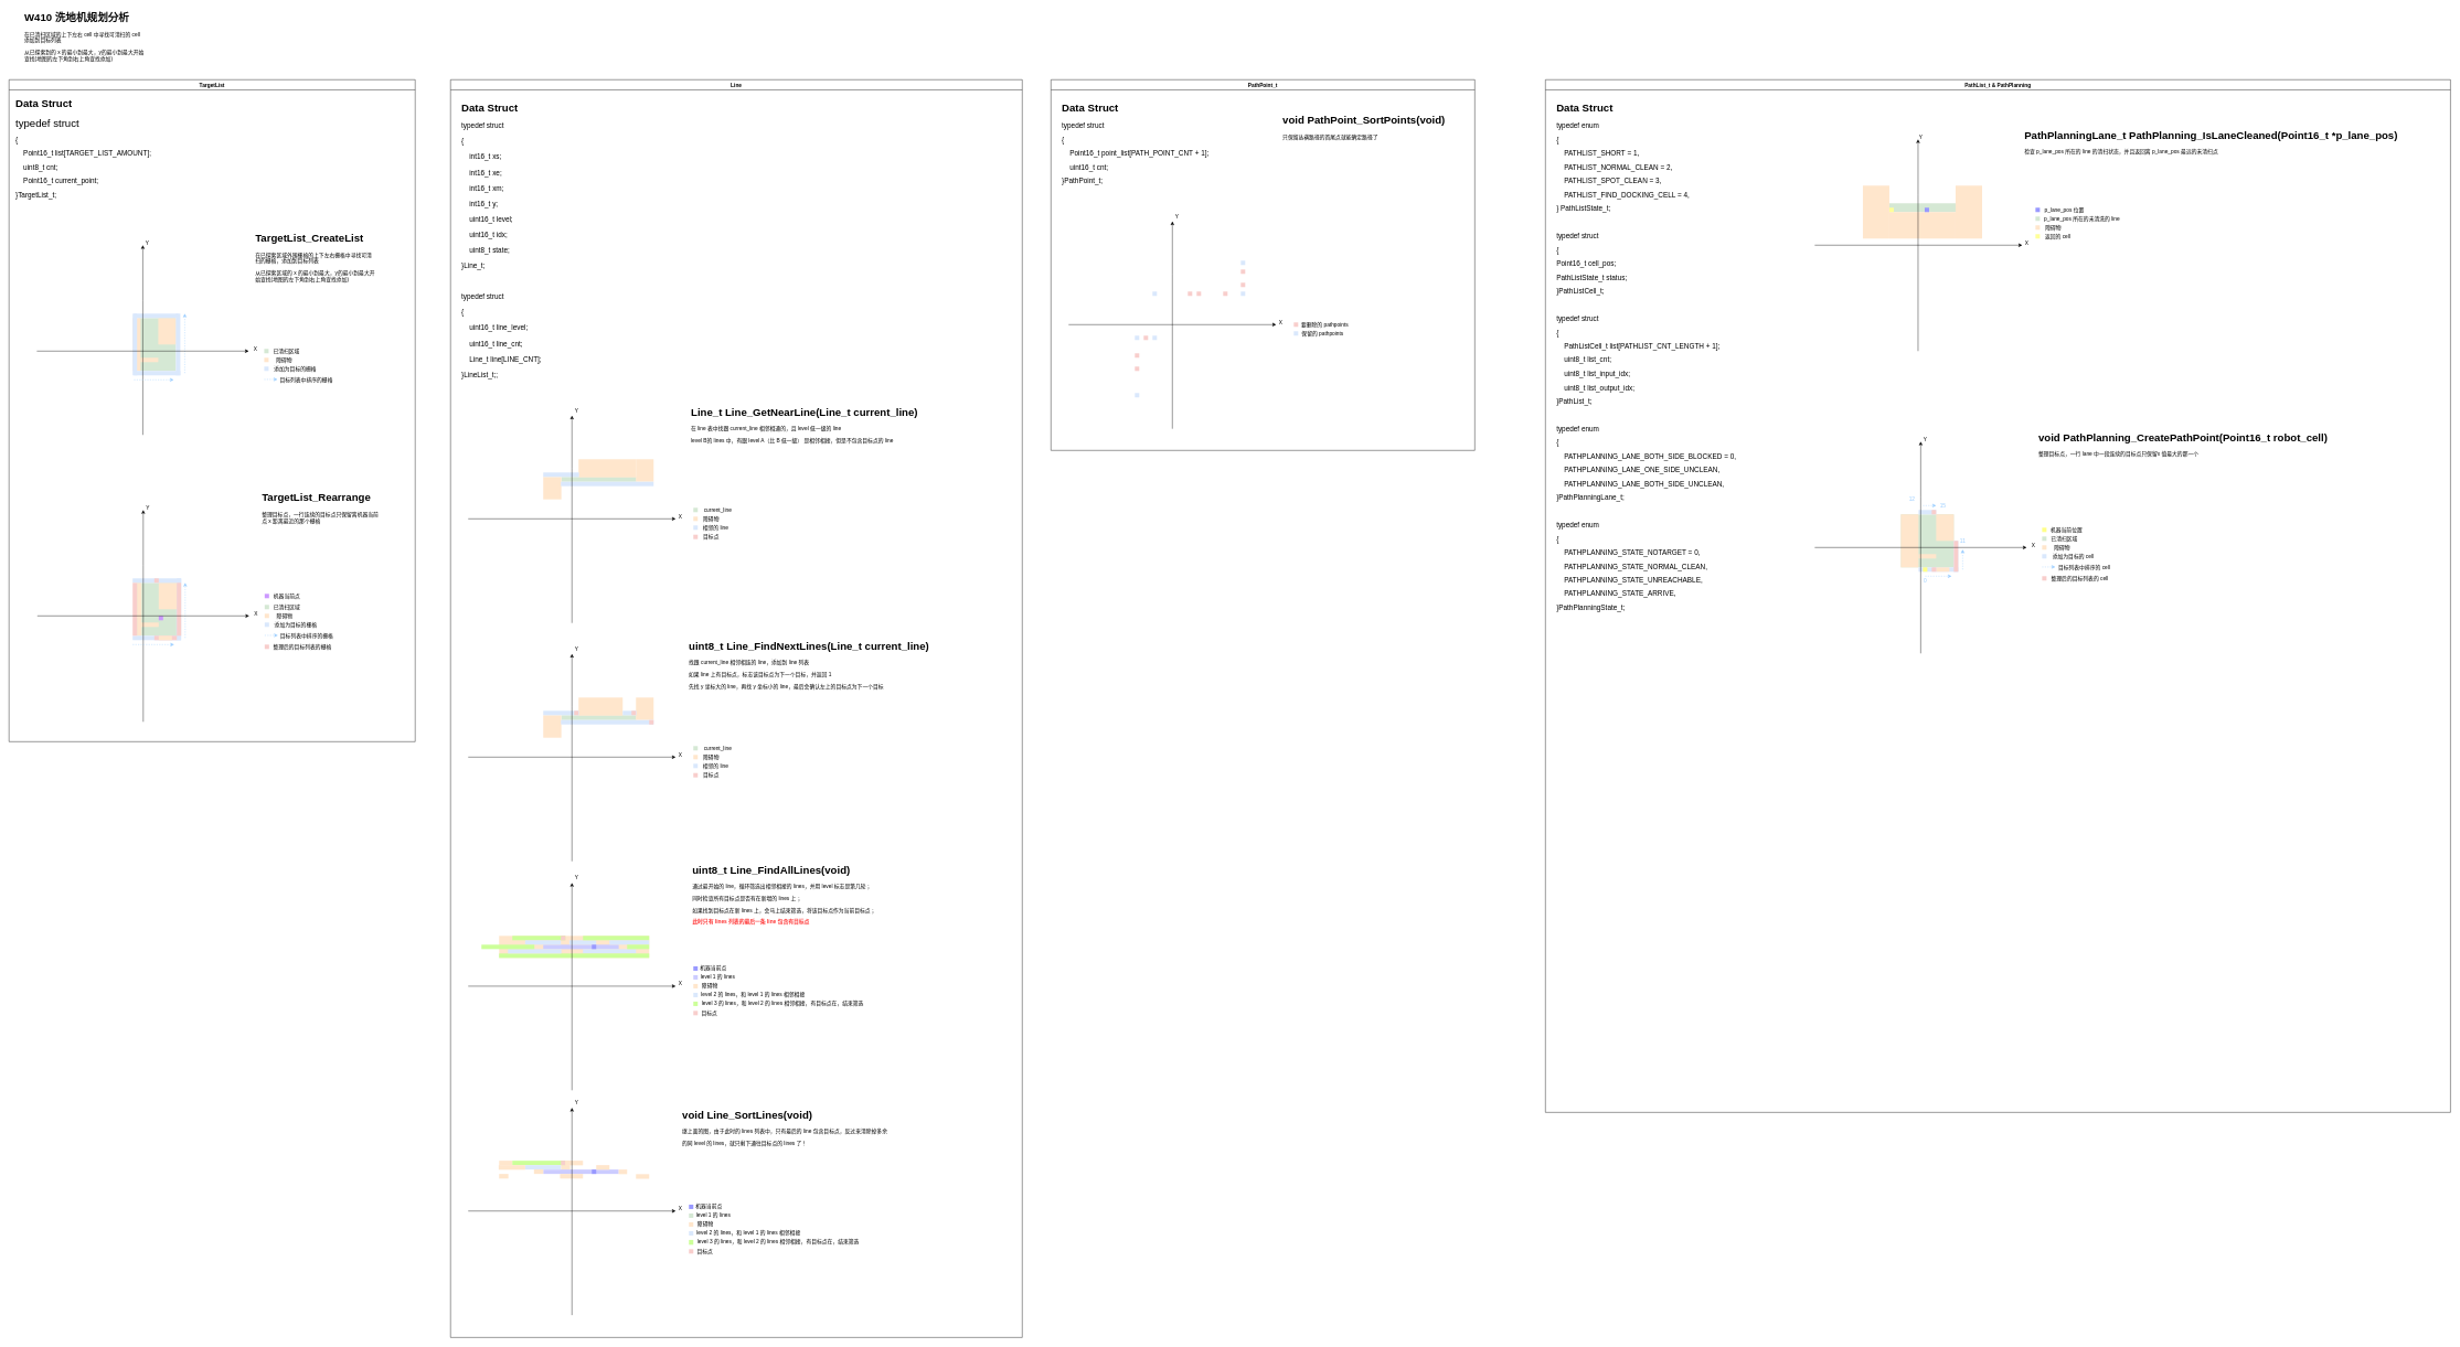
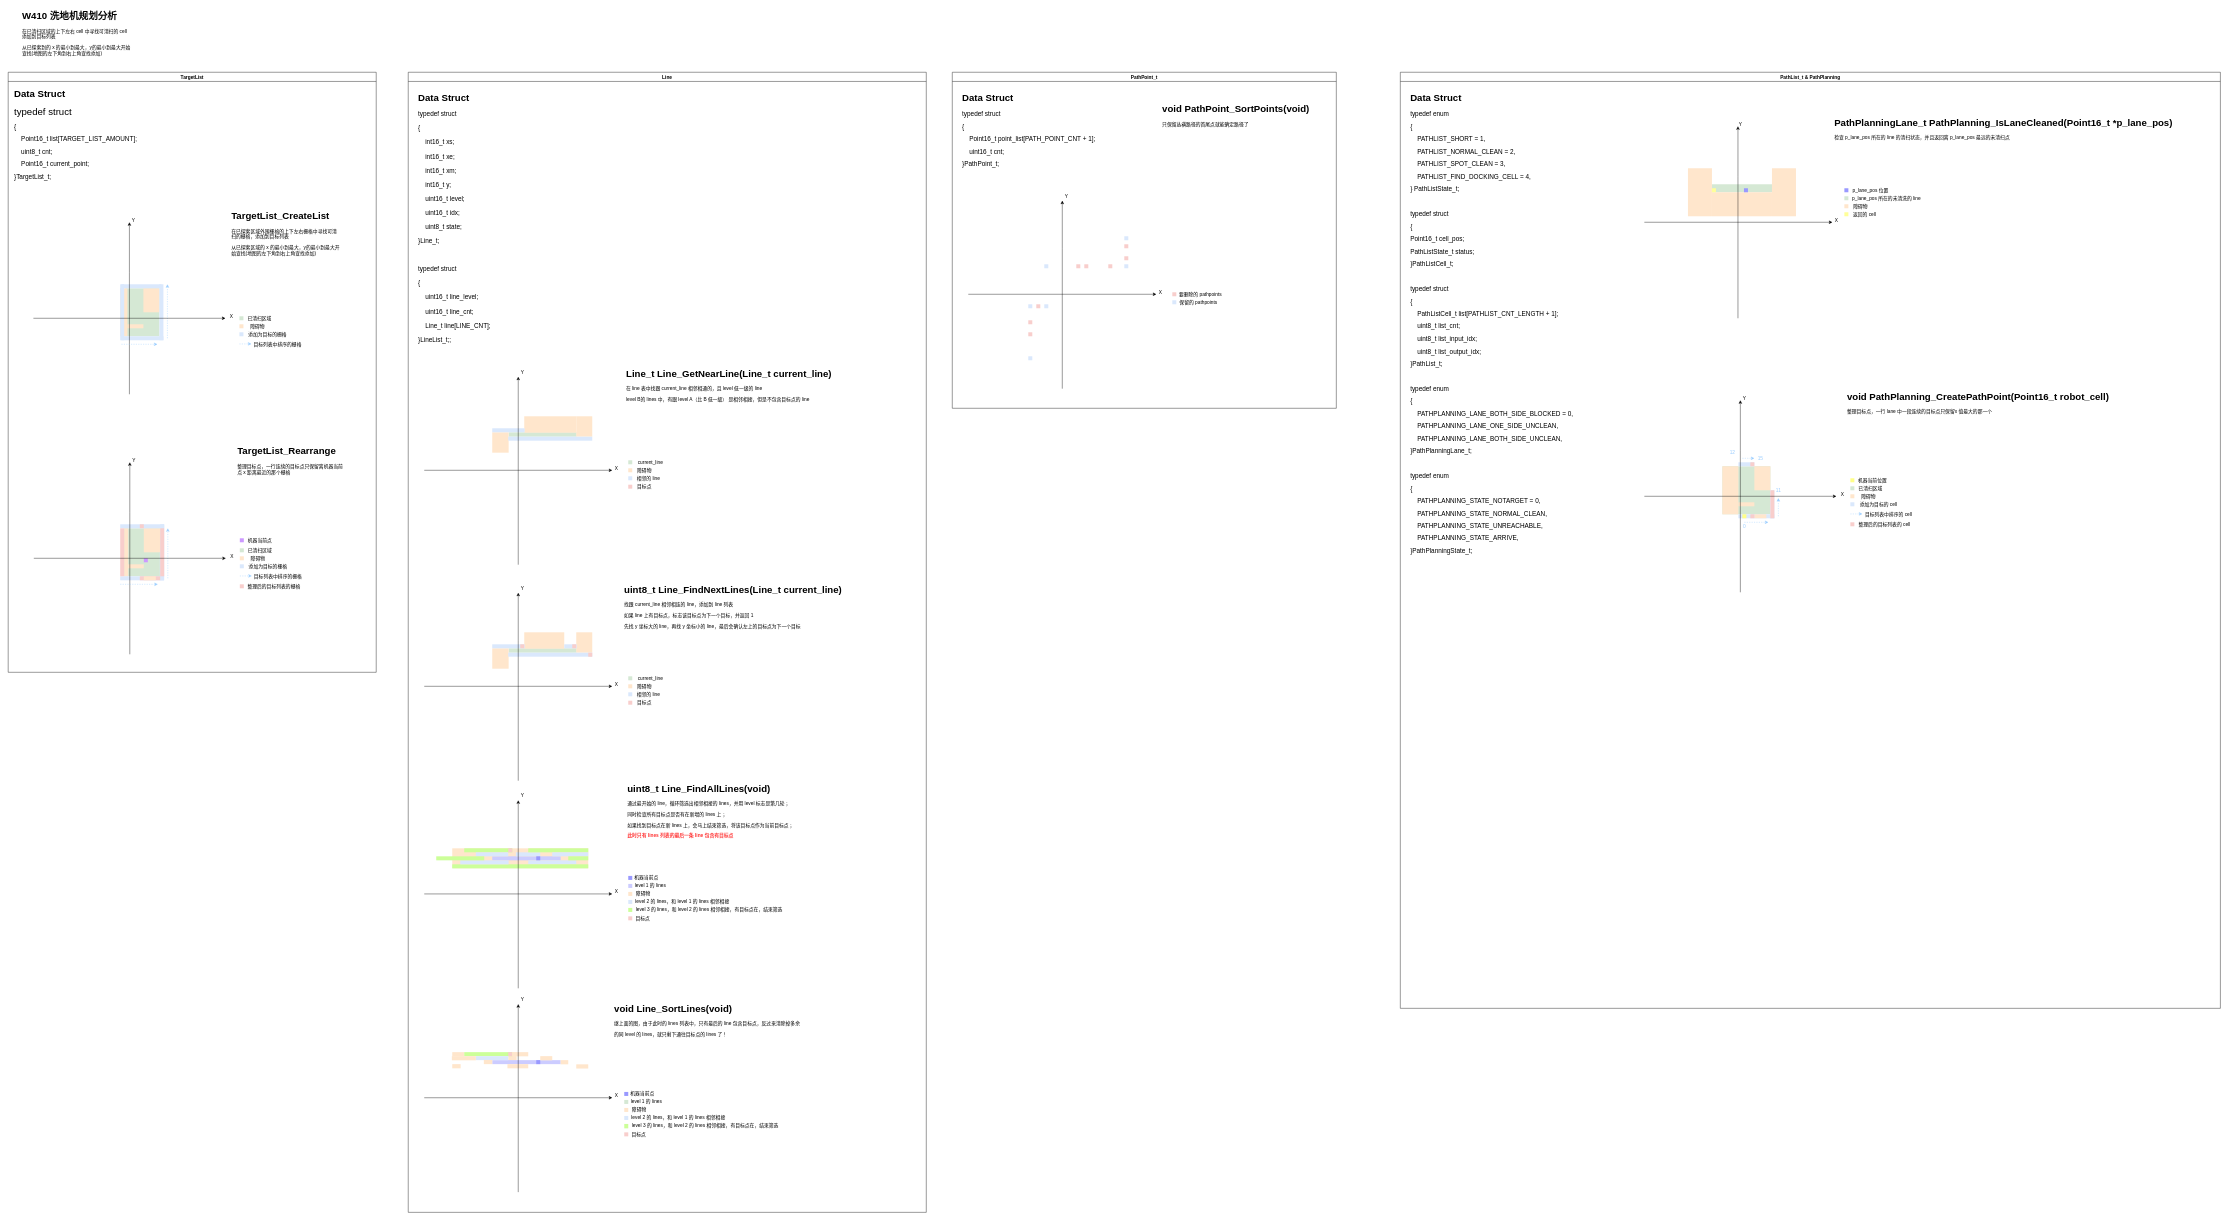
- <mxCell id="77" value="&lt;h1&gt;uint8_t&amp;nbsp;Line_FindNextLines(Line_t current_line)&lt;/h1&gt;&lt;p&gt;找跟 current_line 相邻相连的 line，添加到 line 列表&lt;/p&gt;&lt;p&gt;如果 line 上有目标点，标志该目标点为下一个目标，并返回 1&lt;/p&gt;&lt;p&gt;先找 y 坐标大的 line，再找 y 坐标小的 line，最后会确认左上的目标点为下一个目标&lt;/p&gt;" style="text;html=1;strokeColor=none;fillColor=none;spacing=5;spacingTop=-20;whiteSpace=wrap;overflow=hidden;rounded=0;" parent="63" vertex="1"><mxGeometry x="535" y="1264" width="560" height="161" as="geometry" /></mxCell>
+ <mxCell id="77" value="&lt;h1&gt;uint8_t&amp;nbsp;Line_FindNextLines(Line_t current_line)&lt;/h1&gt;&lt;p&gt;找跟 current_line 相邻相连的 line，添加到 line 列表&lt;/p&gt;&lt;p&gt;如果 line 上有目标点，标志该目标点为下一个目标，并返回 1&lt;/p&gt;&lt;p&gt;先找 y 坐标大的 line，再找 y 坐标小的 line，最后会确认左上的目标点为下一个目标&lt;/p&gt;" style="text;html=1;strokeColor=none;fillColor=none;spacing=5;spacingTop=-20;whiteSpace=wrap;overflow=hidden;rounded=0;" parent="63" vertex="1"><mxGeometry x="535" y="1274" width="560" height="161" as="geometry" /></mxCell>
- <mxCell id="173" value="&lt;h1&gt;void Line_SortLines(void)&lt;/h1&gt;&lt;p&gt;继上面的图，由于此时的 lines 列表中，只有最后的 line 包含目标点，反过来清除掉多余&lt;/p&gt;&lt;p&gt;的同 level 的 lines，就只剩下通往目标点的 lines 了！&lt;/p&gt;&lt;p&gt;&lt;br&gt;&lt;/p&gt;" style="text;html=1;strokeColor=none;fillColor=none;spacing=5;spacingTop=-20;whiteSpace=wrap;overflow=hidden;rounded=0;" parent="63" vertex="1"><mxGeometry x="520" y="2326" width="560" height="161" as="geometry" /></mxCell>
+ <mxCell id="173" value="&lt;h1&gt;void Line_SortLines(void)&lt;/h1&gt;&lt;p&gt;继上面的图，由于此时的 lines 列表中，只有最后的 line 包含目标点，反过来清除掉多余&lt;/p&gt;&lt;p&gt;的同 level 的 lines，就只剩下通往目标点的 lines 了！&lt;/p&gt;&lt;p&gt;&lt;br&gt;&lt;/p&gt;" style="text;html=1;strokeColor=none;fillColor=none;spacing=5;spacingTop=-20;whiteSpace=wrap;overflow=hidden;rounded=0;" parent="63" vertex="1"><mxGeometry x="510" y="2321" width="560" height="161" as="geometry" /></mxCell>
